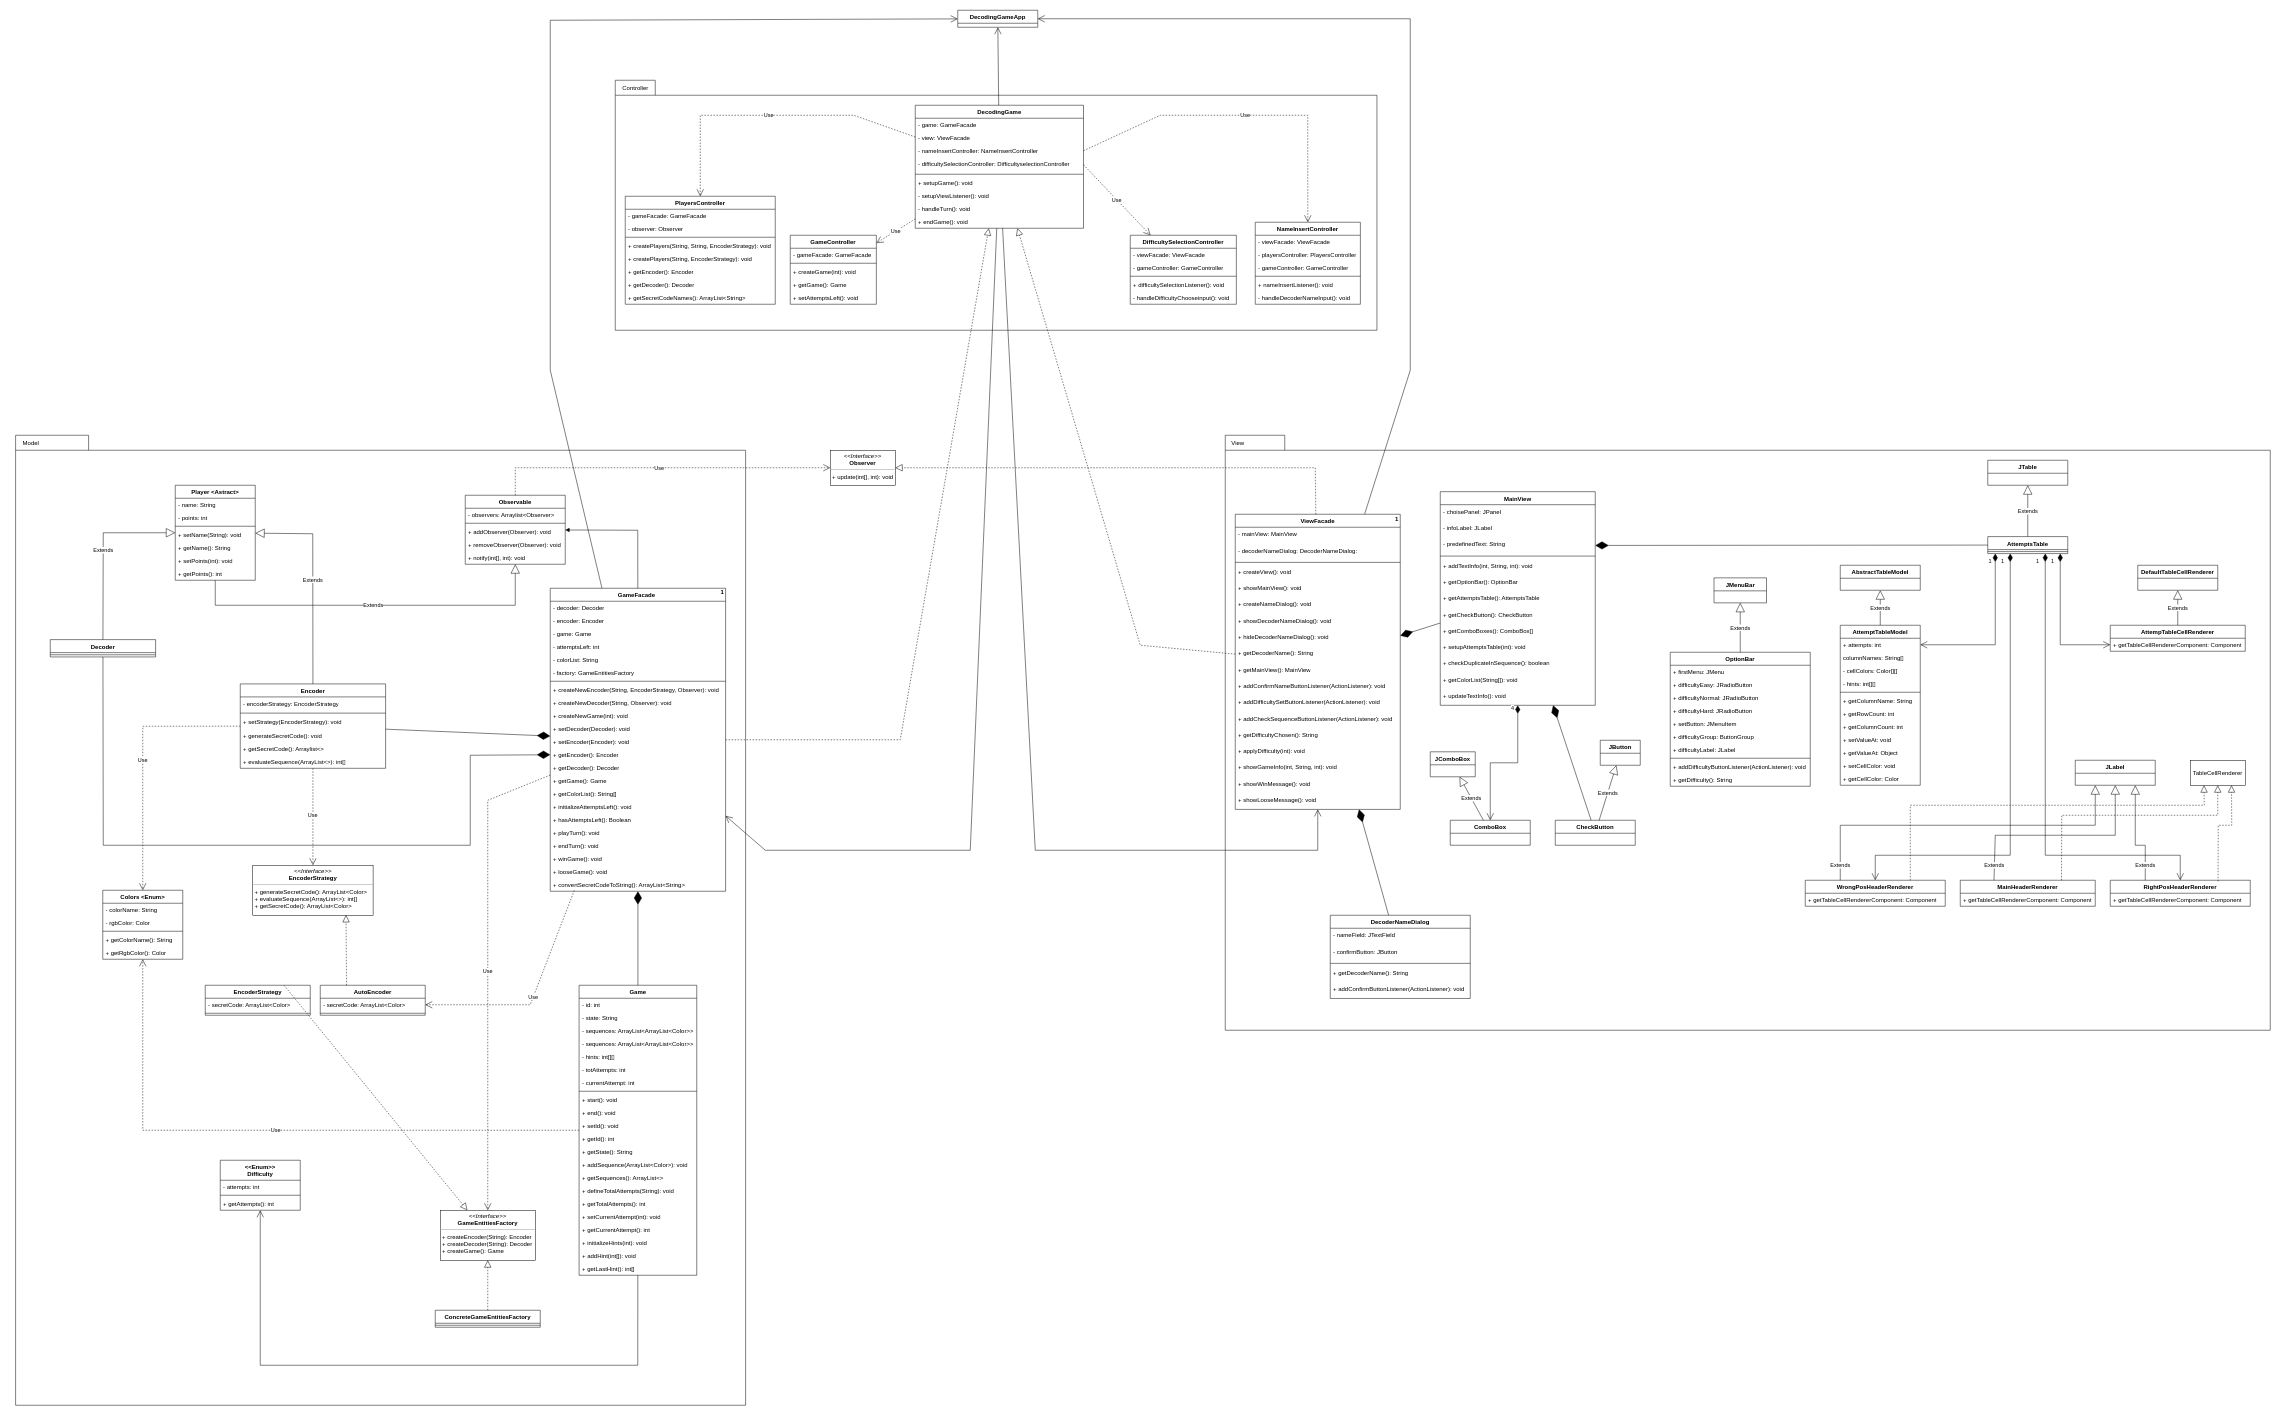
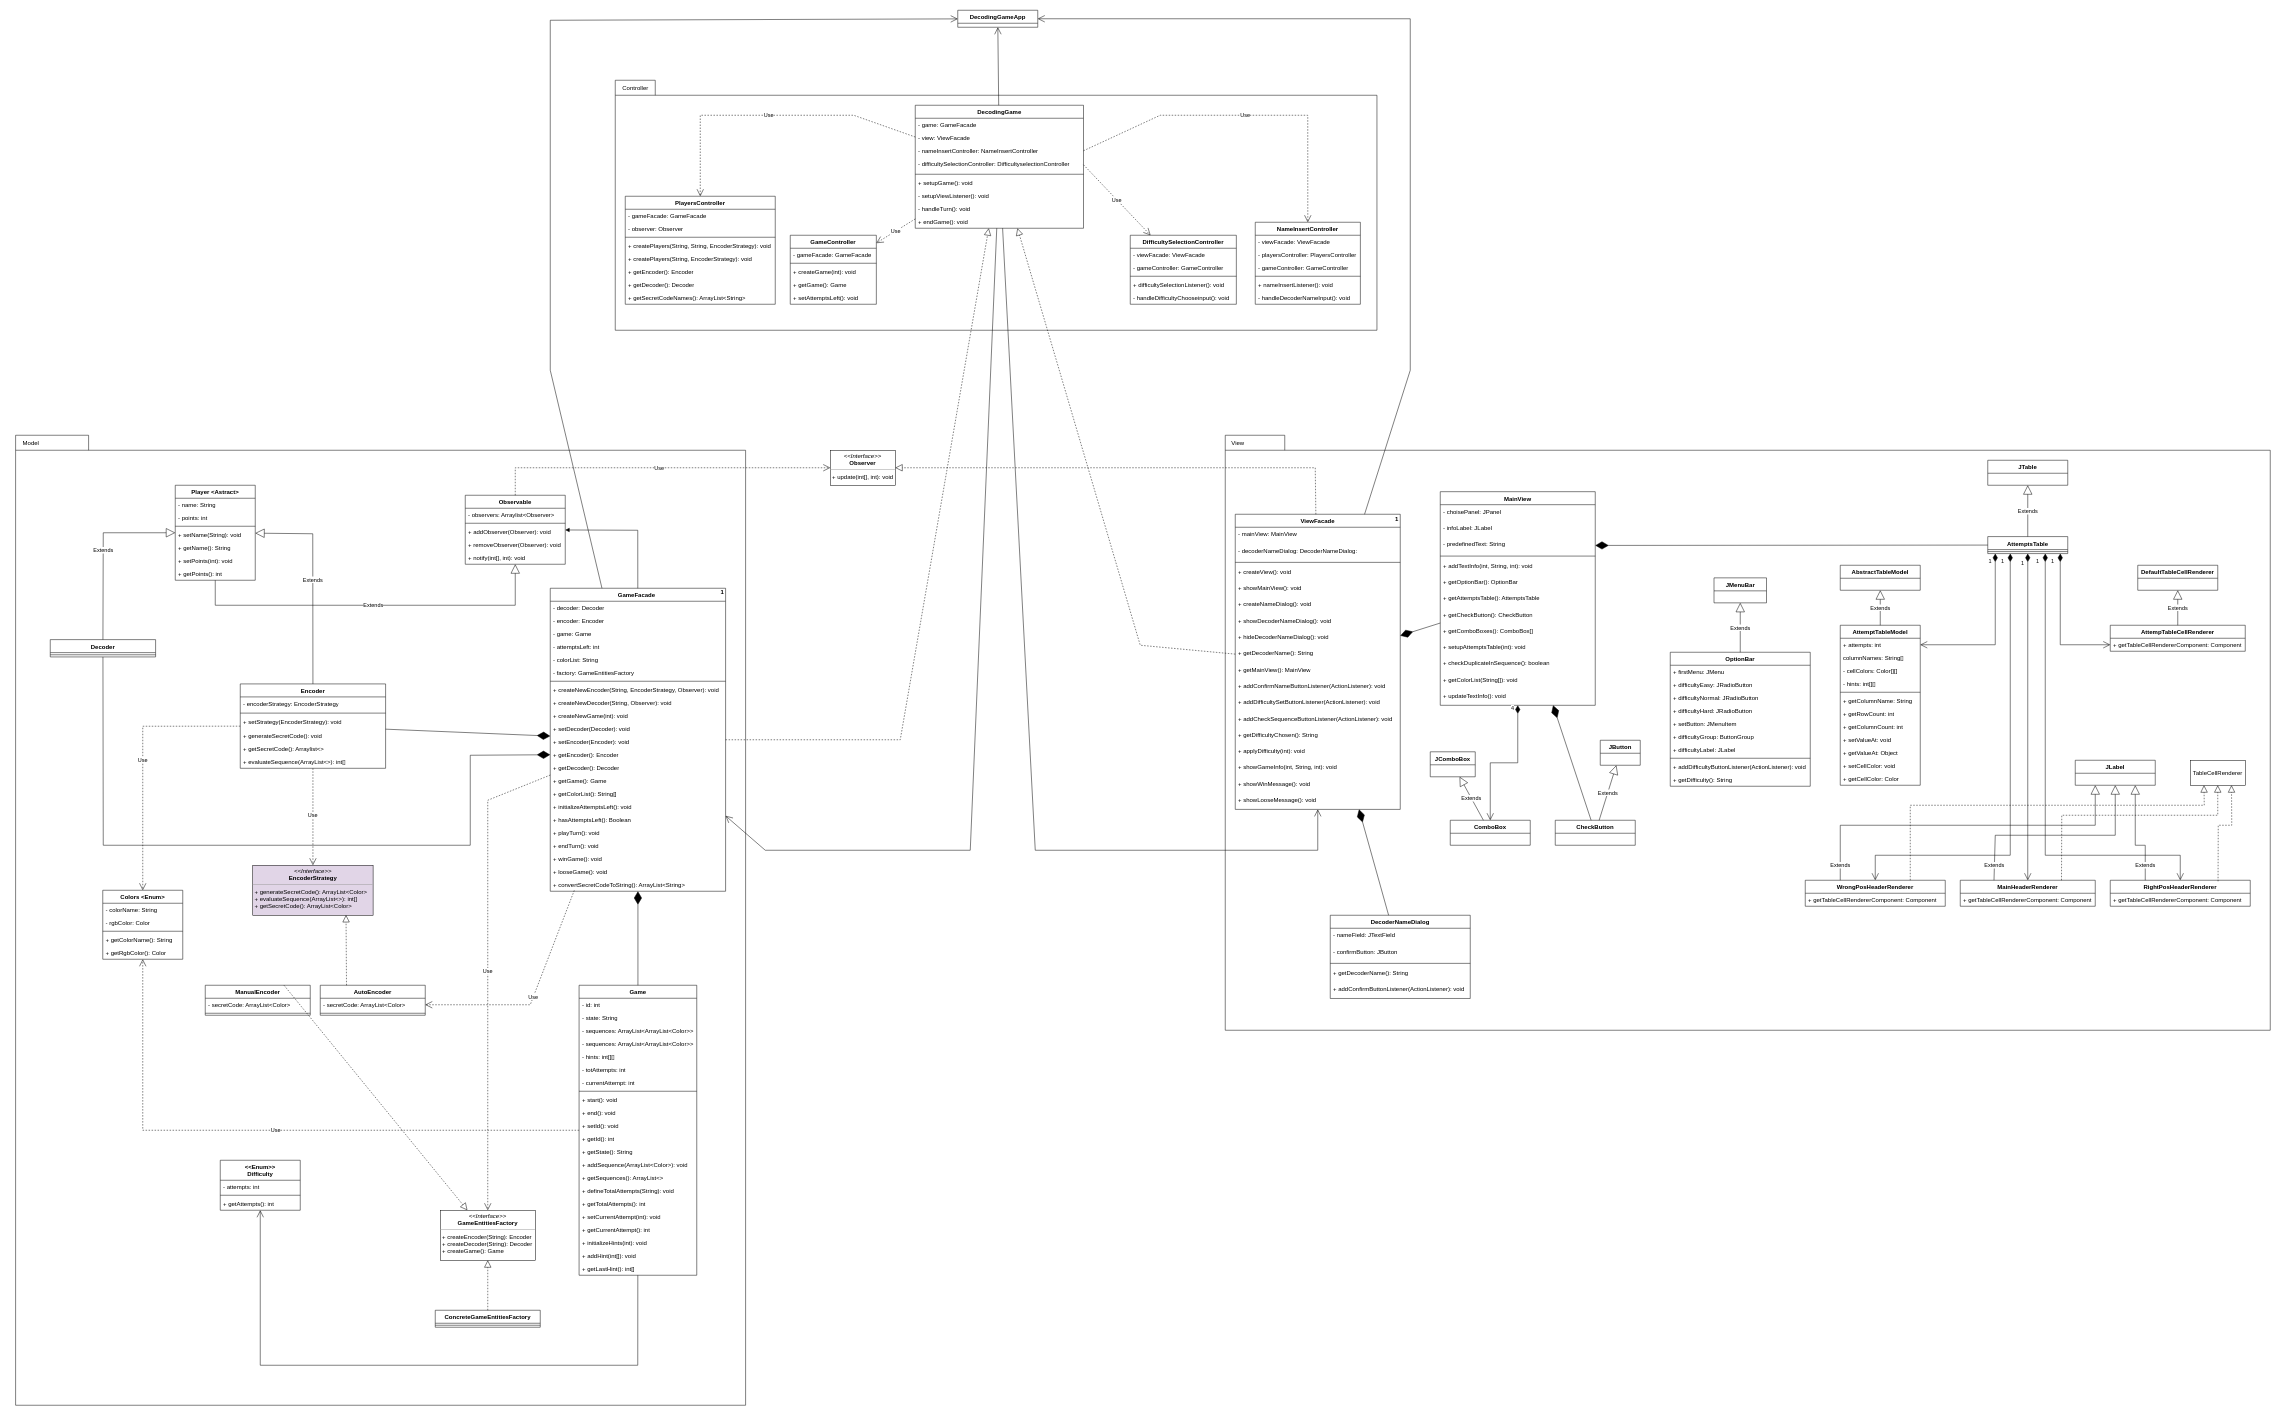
+ <mxCell id="180" value="1" style="endArrow=open;html=1;endSize=12;startArrow=diamondThin;startSize=14;startFill=1;edgeStyle=orthogonalEdgeStyle;align=left;verticalAlign=bottom;rounded=0;exitX=0.5;exitY=1;exitDx=0;exitDy=0;entryX=0.5;entryY=0;entryDx=0;entryDy=0;" parent="113" source="157" target="178" edge="1"><mxGeometry x="-0.917" y="-15" relative="1" as="geometry"><mxPoint x="1575" y="247" as="sourcePoint" /><mxPoint x="1400" y="429" as="targetPoint" /><mxPoint as="offset" /></mxGeometry></mxCell>
- <mxCell id="90" value="&lt;p style=&quot;margin:0px;margin-top:4px;text-align:center;&quot;&gt;&lt;i&gt;&amp;lt;&amp;lt;Interface&amp;gt;&amp;gt;&lt;/i&gt;&lt;br&gt;&lt;b&gt;EncoderStrategy&lt;/b&gt;&lt;/p&gt;&lt;hr size=&quot;1&quot;&gt;&lt;p style=&quot;margin:0px;margin-left:4px;&quot;&gt;+ generateSecretCode(): ArrayList&amp;lt;Color&amp;gt;&lt;/p&gt;&lt;p style=&quot;margin:0px;margin-left:4px;&quot;&gt;+ evaluateSequence(ArrayList&amp;lt;&amp;gt;): int[]&lt;/p&gt;&lt;p style=&quot;margin:0px;margin-left:4px;&quot;&gt;+ getSecretCode(): ArrayList&amp;lt;Color&amp;gt;&lt;br&gt;&lt;br&gt;&lt;/p&gt;" style="verticalAlign=top;align=left;overflow=fill;fontSize=12;fontFamily=Helvetica;html=1;whiteSpace=wrap;" parent="3" vertex="1"><mxGeometry x="474.3" y="860" width="240.7" height="100" as="geometry" /></mxCell>
+ <mxCell id="90" value="&lt;p style=&quot;margin:0px;margin-top:4px;text-align:center;&quot;&gt;&lt;i&gt;&amp;lt;&amp;lt;Interface&amp;gt;&amp;gt;&lt;/i&gt;&lt;br&gt;&lt;b&gt;EncoderStrategy&lt;/b&gt;&lt;/p&gt;&lt;hr size=&quot;1&quot;&gt;&lt;p style=&quot;margin:0px;margin-left:4px;&quot;&gt;+ generateSecretCode(): ArrayList&amp;lt;Color&amp;gt;&lt;/p&gt;&lt;p style=&quot;margin:0px;margin-left:4px;&quot;&gt;+ evaluateSequence(ArrayList&amp;lt;&amp;gt;): int[]&lt;/p&gt;&lt;p style=&quot;margin:0px;margin-left:4px;&quot;&gt;+ getSecretCode(): ArrayList&amp;lt;Color&amp;gt;&lt;br&gt;&lt;br&gt;&lt;/p&gt;" style="verticalAlign=top;align=left;overflow=fill;fontSize=12;fontFamily=Helvetica;html=1;whiteSpace=wrap;fillColor=#e1d5e7;" parent="3" vertex="1"><mxGeometry x="474.3" y="860" width="240.7" height="100" as="geometry" /></mxCell>
- <mxCell id="92" value="EncoderStrategy" style="swimlane;fontStyle=1;align=center;verticalAlign=top;childLayout=stackLayout;horizontal=1;startSize=26;horizontalStack=0;resizeParent=1;resizeParentMax=0;resizeLast=0;collapsible=1;marginBottom=0;whiteSpace=wrap;html=1;" parent="3" vertex="1"><mxGeometry x="379.3" y="1100" width="210" height="60" as="geometry" /></mxCell>
+ <mxCell id="92" value="ManualEncoder" style="swimlane;fontStyle=1;align=center;verticalAlign=top;childLayout=stackLayout;horizontal=1;startSize=26;horizontalStack=0;resizeParent=1;resizeParentMax=0;resizeLast=0;collapsible=1;marginBottom=0;whiteSpace=wrap;html=1;" parent="3" vertex="1"><mxGeometry x="379.3" y="1100" width="210" height="60" as="geometry" /></mxCell>
